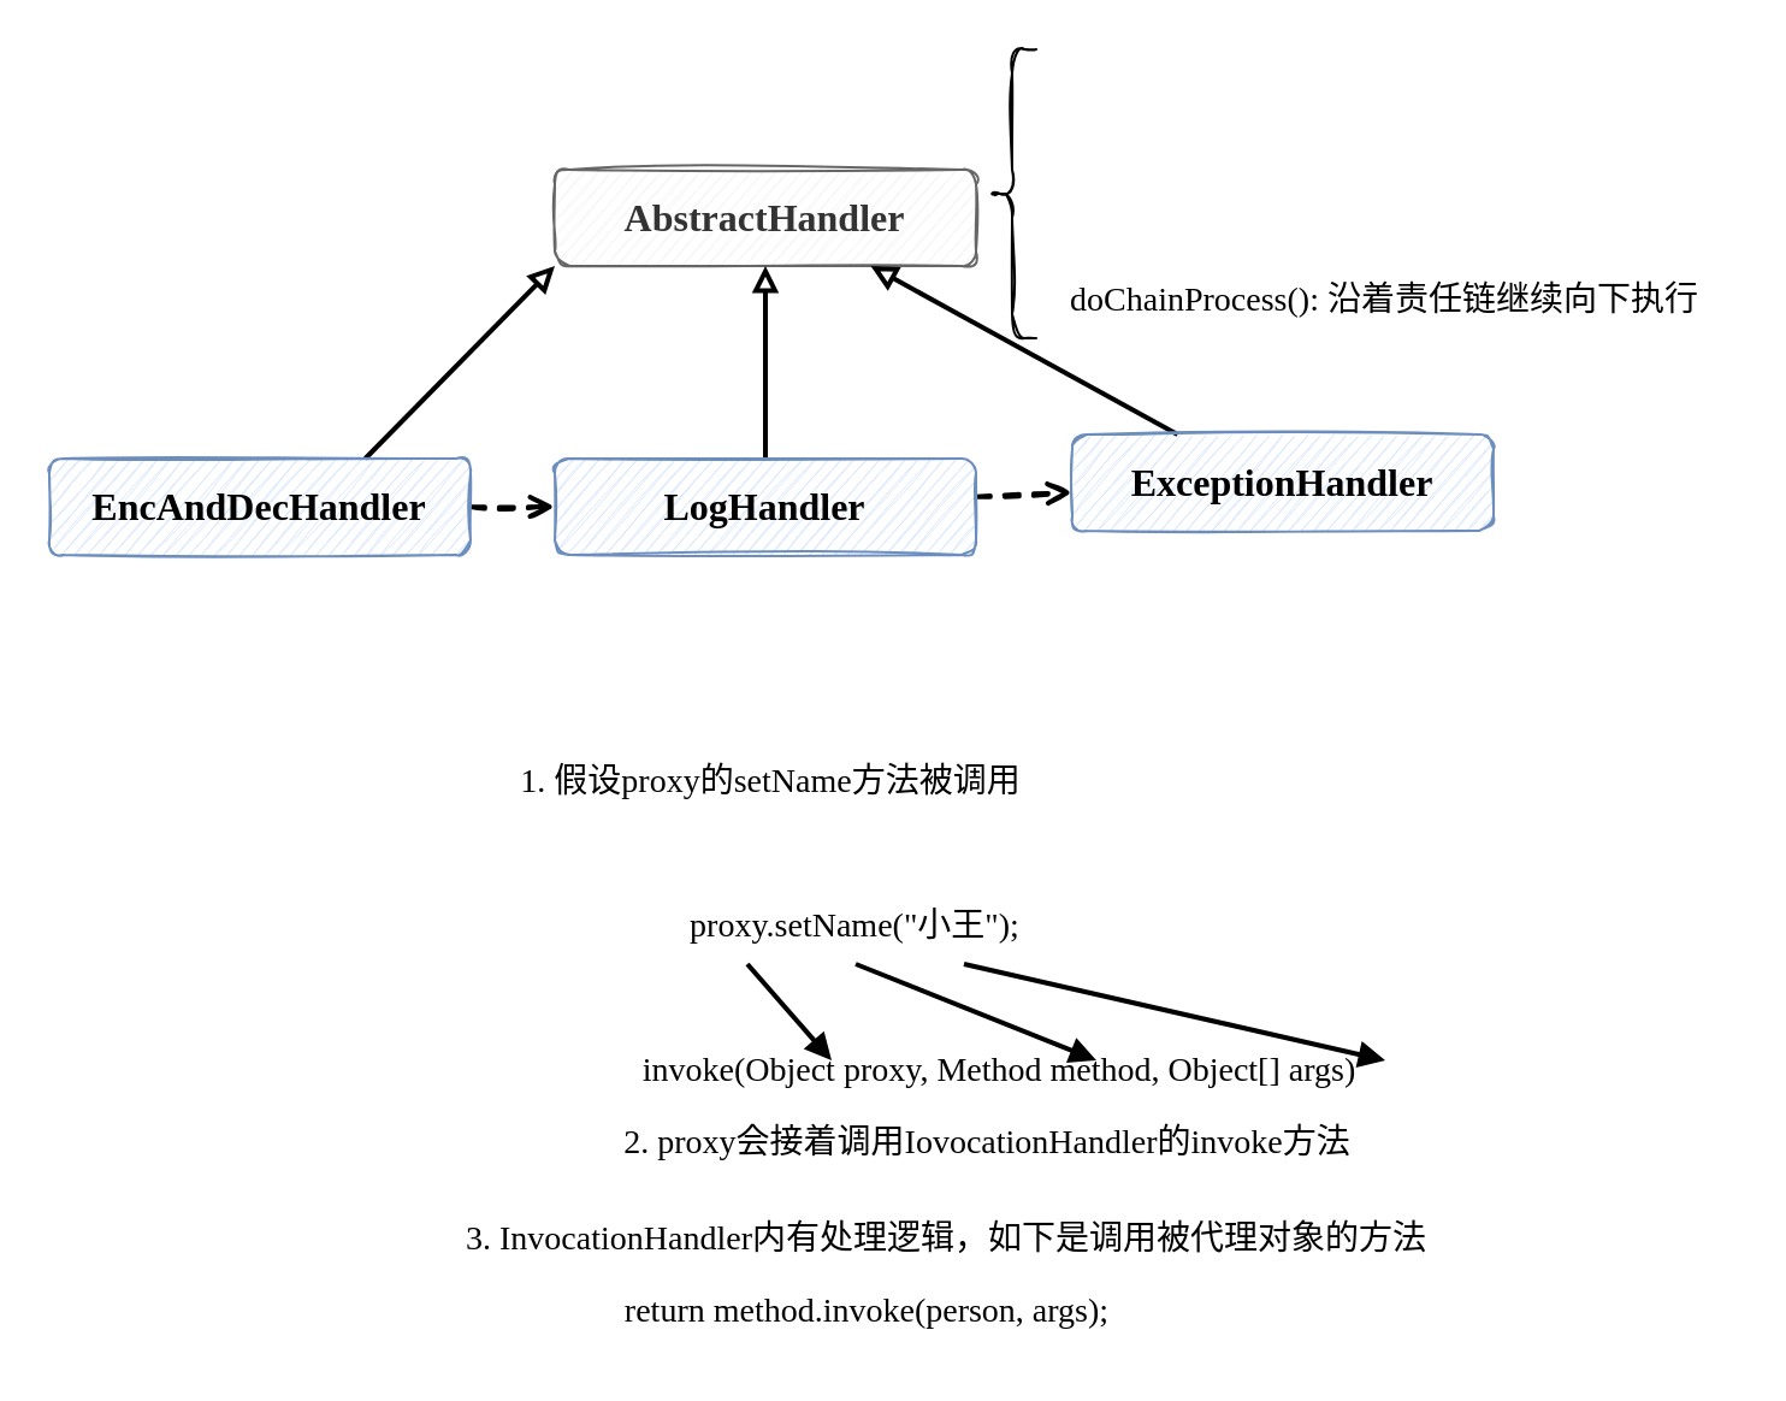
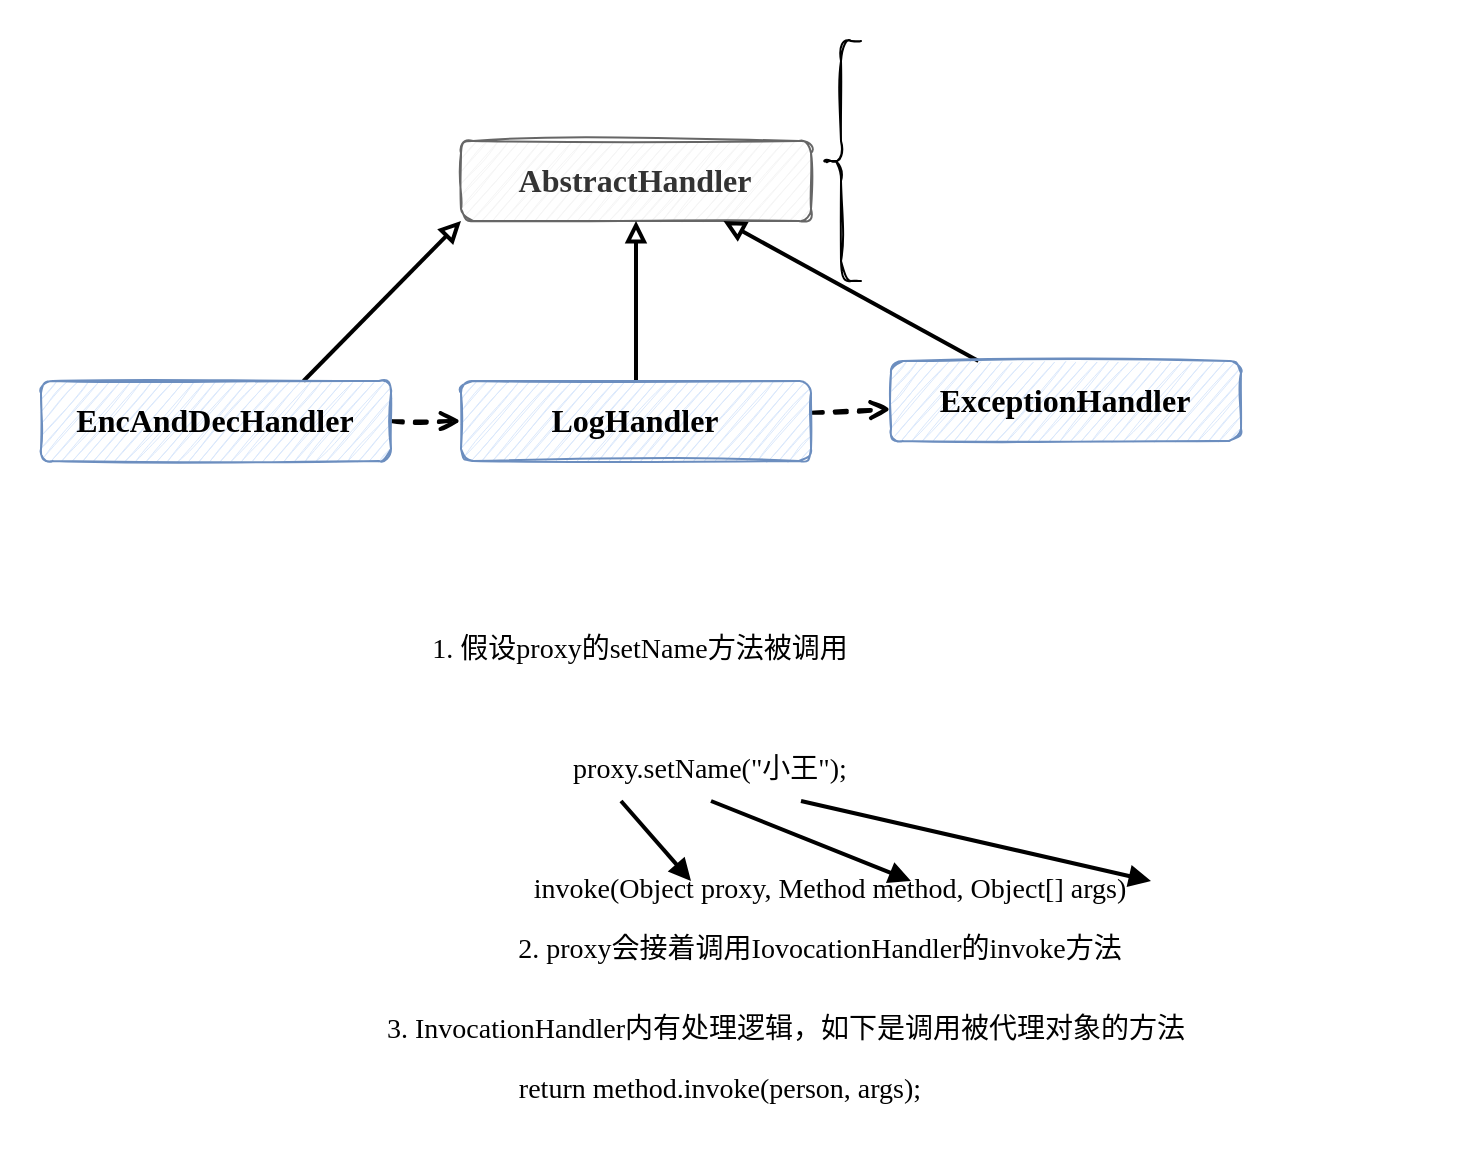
- <mxCell id="16" value="&lt;font style=&quot;font-size: 14px;&quot;&gt;doChainProcess(): 沿着责任链继续向下执行&lt;/font&gt;" style="text;html=1;strokeColor=none;fillColor=none;align=center;verticalAlign=middle;whiteSpace=wrap;rounded=0;sketch=1;fontFamily=Comic Sans MS;" parent="1" vertex="1"><mxGeometry x="430" y="110" width="290" height="30" as="geometry" /></mxCell>
